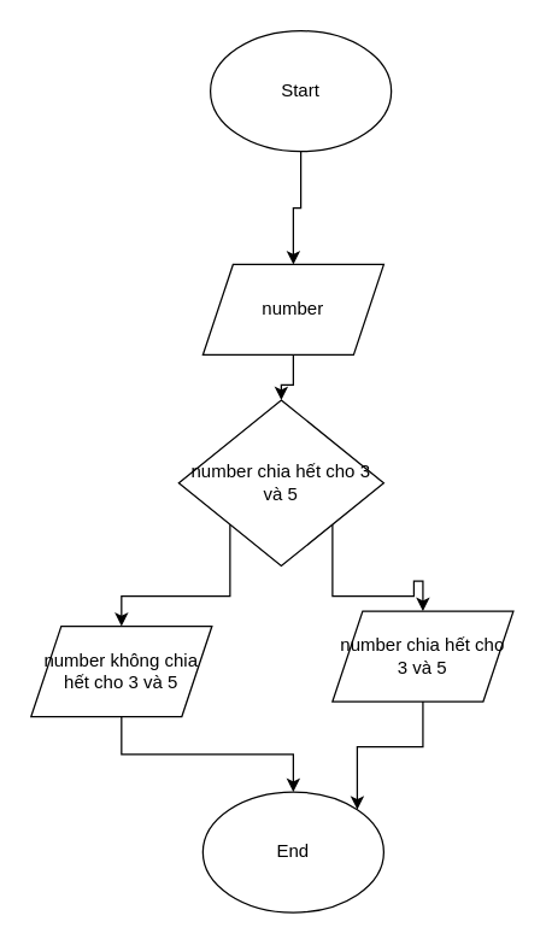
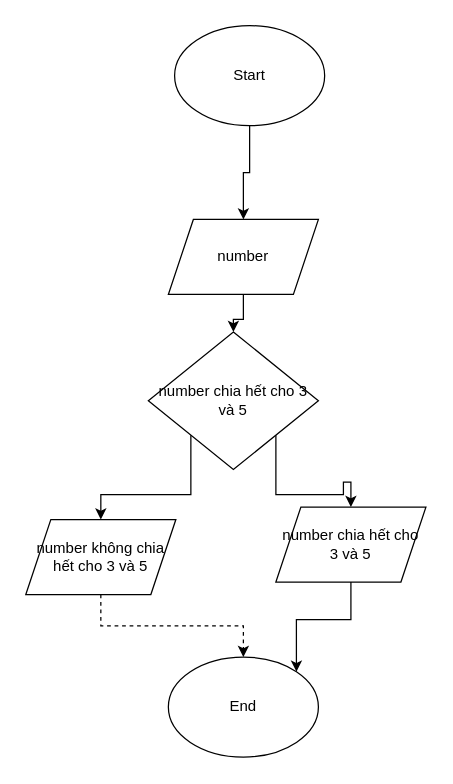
- <mxCell id="10" style="edgeStyle=orthogonalEdgeStyle;rounded=0;orthogonalLoop=1;jettySize=auto;html=1;exitX=0.5;exitY=1;exitDx=0;exitDy=0;" edge="1" parent="1" source="11" target="6"><mxGeometry relative="1" as="geometry" /></mxCell>
+ <mxCell id="10" style="edgeStyle=orthogonalEdgeStyle;rounded=0;orthogonalLoop=1;jettySize=auto;html=1;exitX=0.5;exitY=1;exitDx=0;exitDy=0;dashed=1;" edge="1" parent="1" source="11" target="6"><mxGeometry relative="1" as="geometry" /></mxCell>
